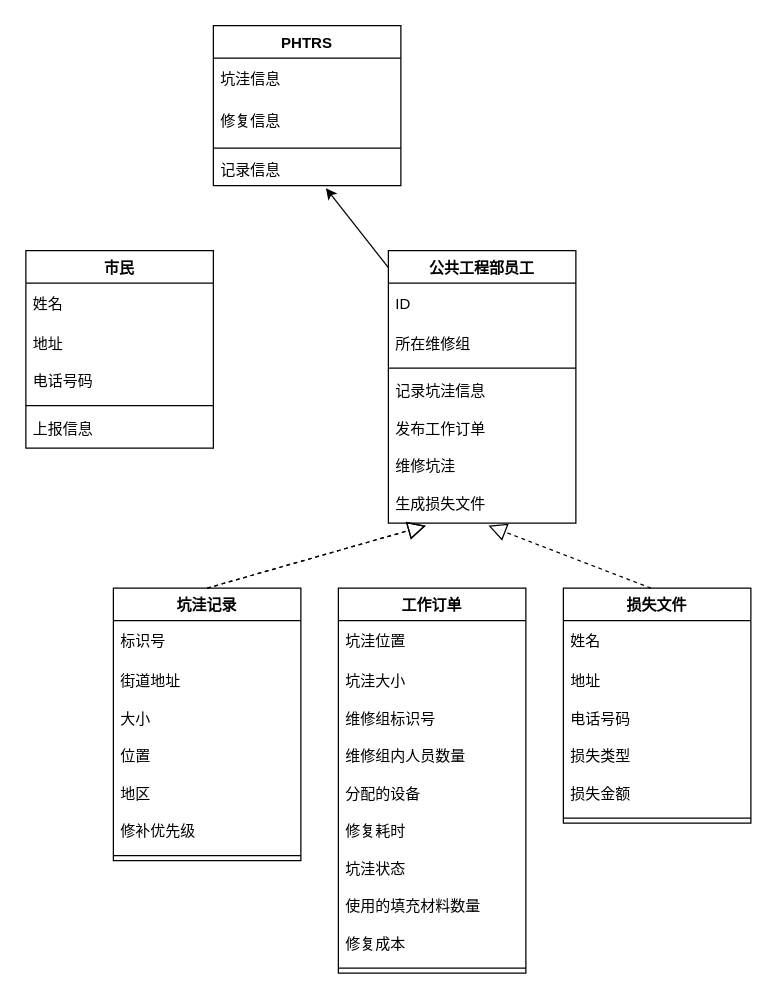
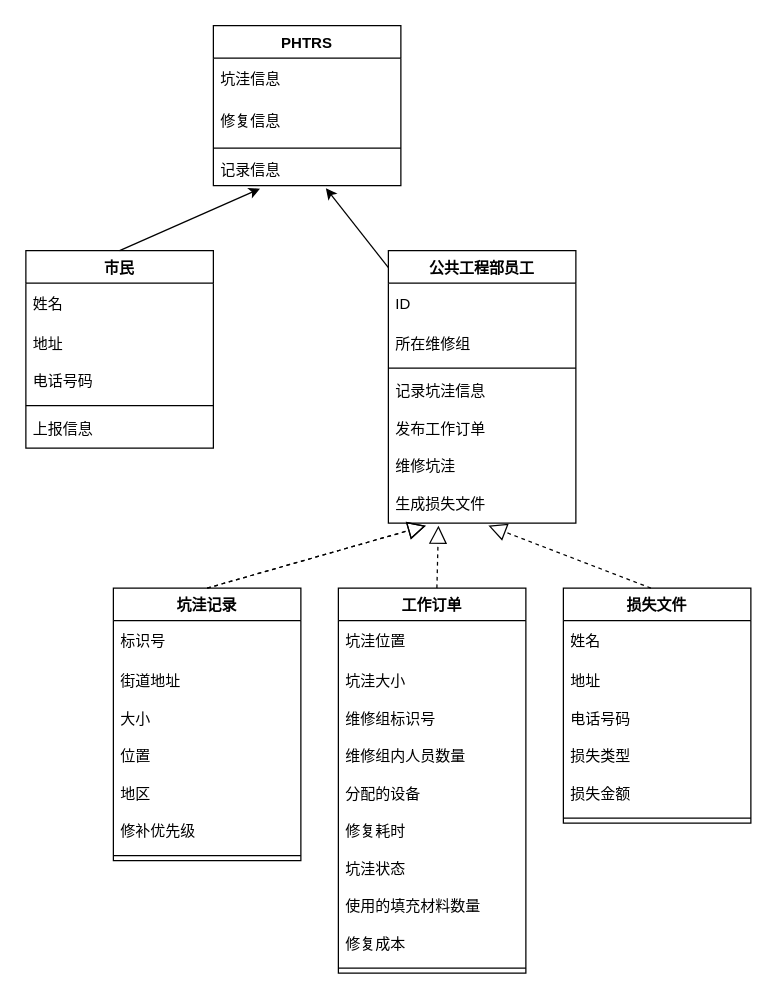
+ <mxCell id="48" style="rounded=0;orthogonalLoop=1;jettySize=auto;html=1;exitX=0.5;exitY=0;exitDx=0;exitDy=0;entryX=0.249;entryY=1.093;entryDx=0;entryDy=0;entryPerimeter=0;" edge="1" parent="1" source="33" target="6"><mxGeometry relative="1" as="geometry" /></mxCell>
+ <mxCell id="51" value="" style="endArrow=block;dashed=1;endFill=0;endSize=12;html=1;rounded=0;entryX=0.267;entryY=1.067;entryDx=0;entryDy=0;entryPerimeter=0;" edge="1" parent="1" source="15" target="47"><mxGeometry width="160" relative="1" as="geometry"><mxPoint x="175" y="480" as="sourcePoint" /><mxPoint x="350" y="430" as="targetPoint" /></mxGeometry></mxCell>
